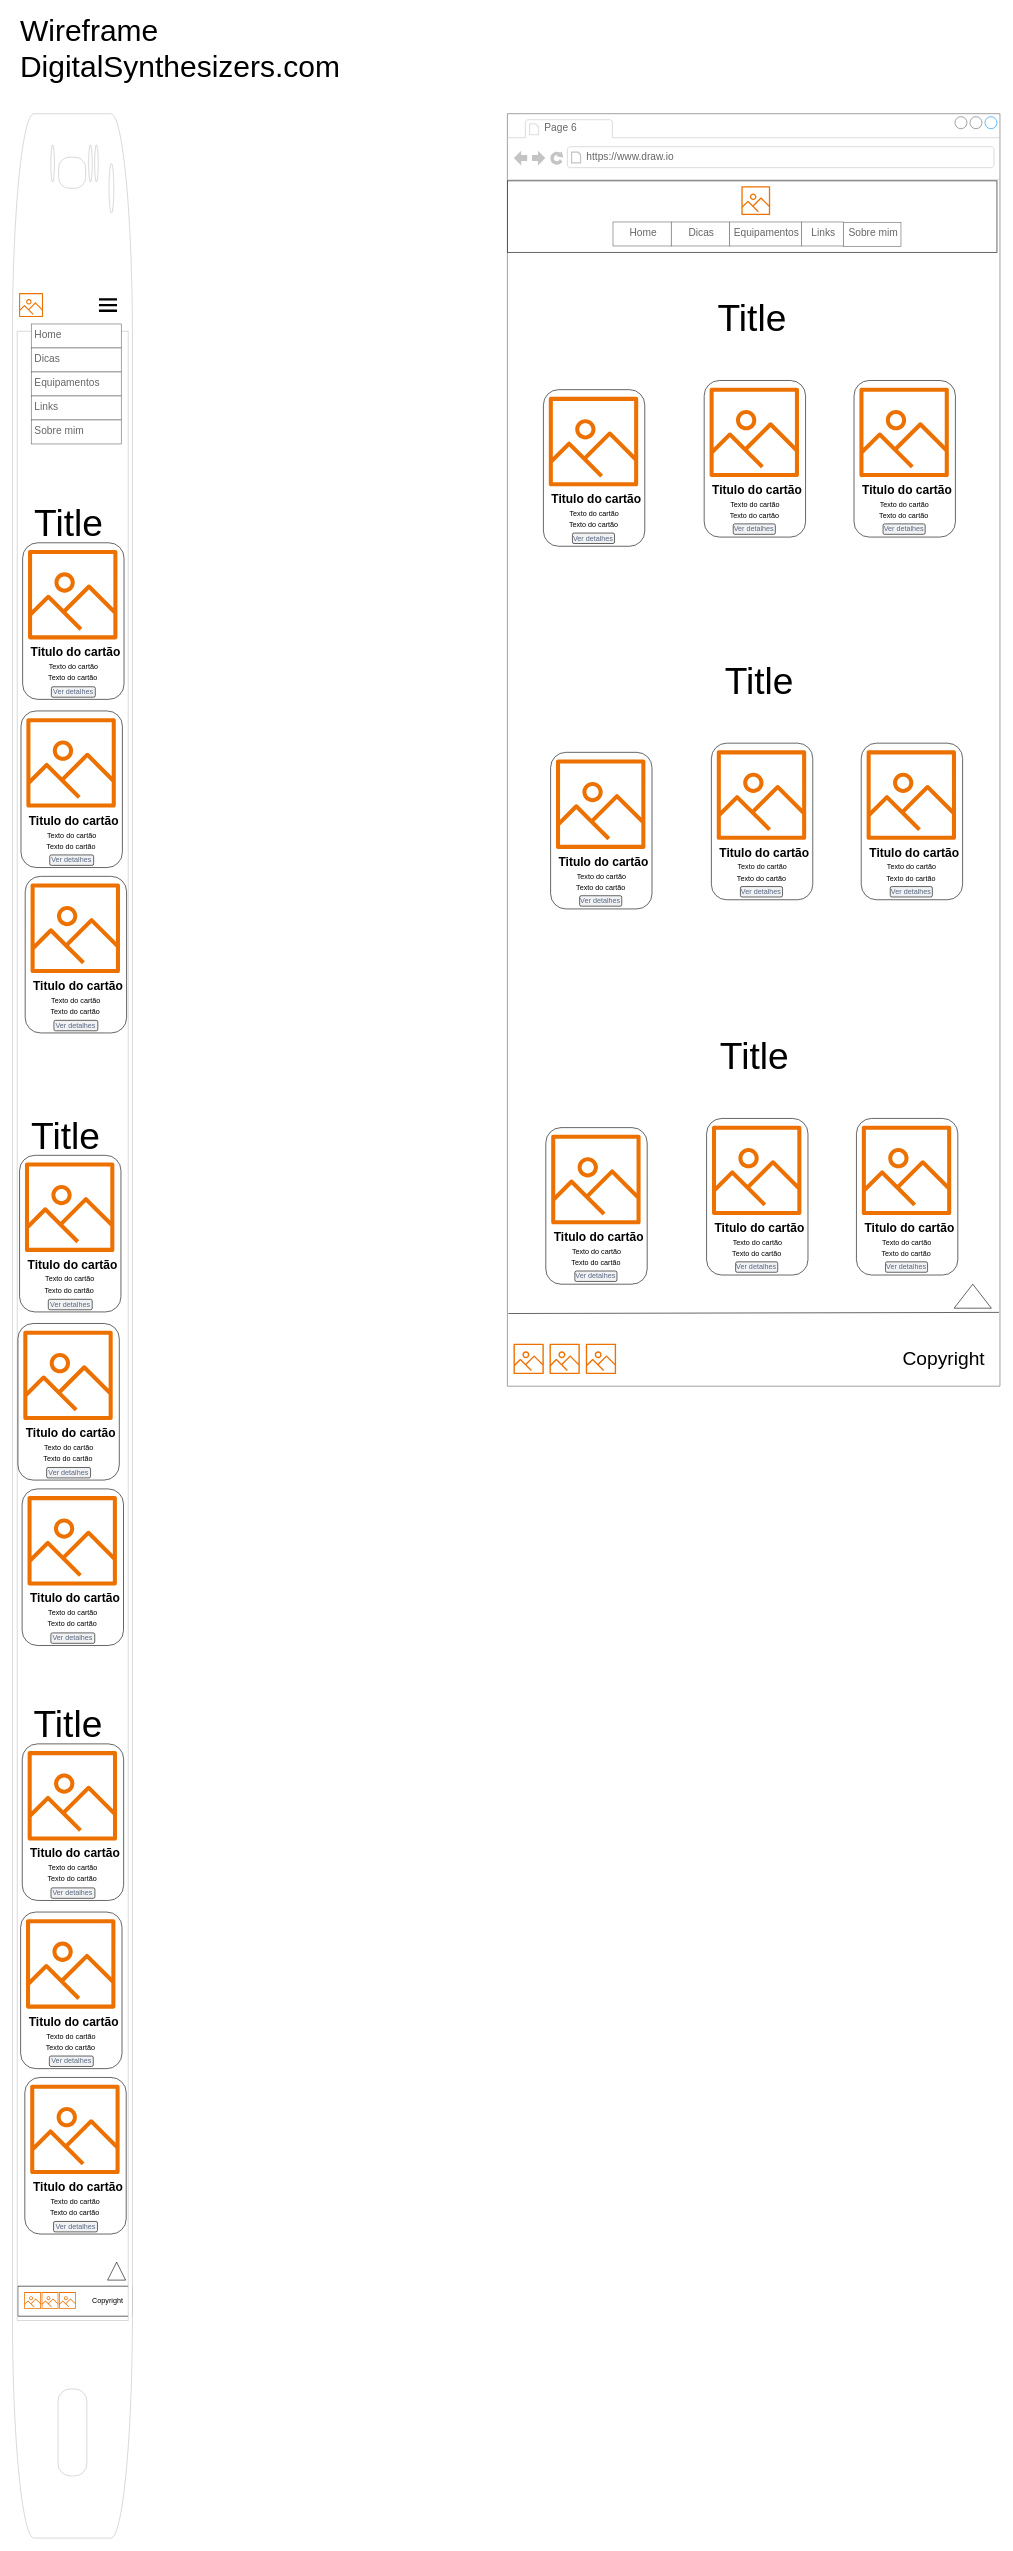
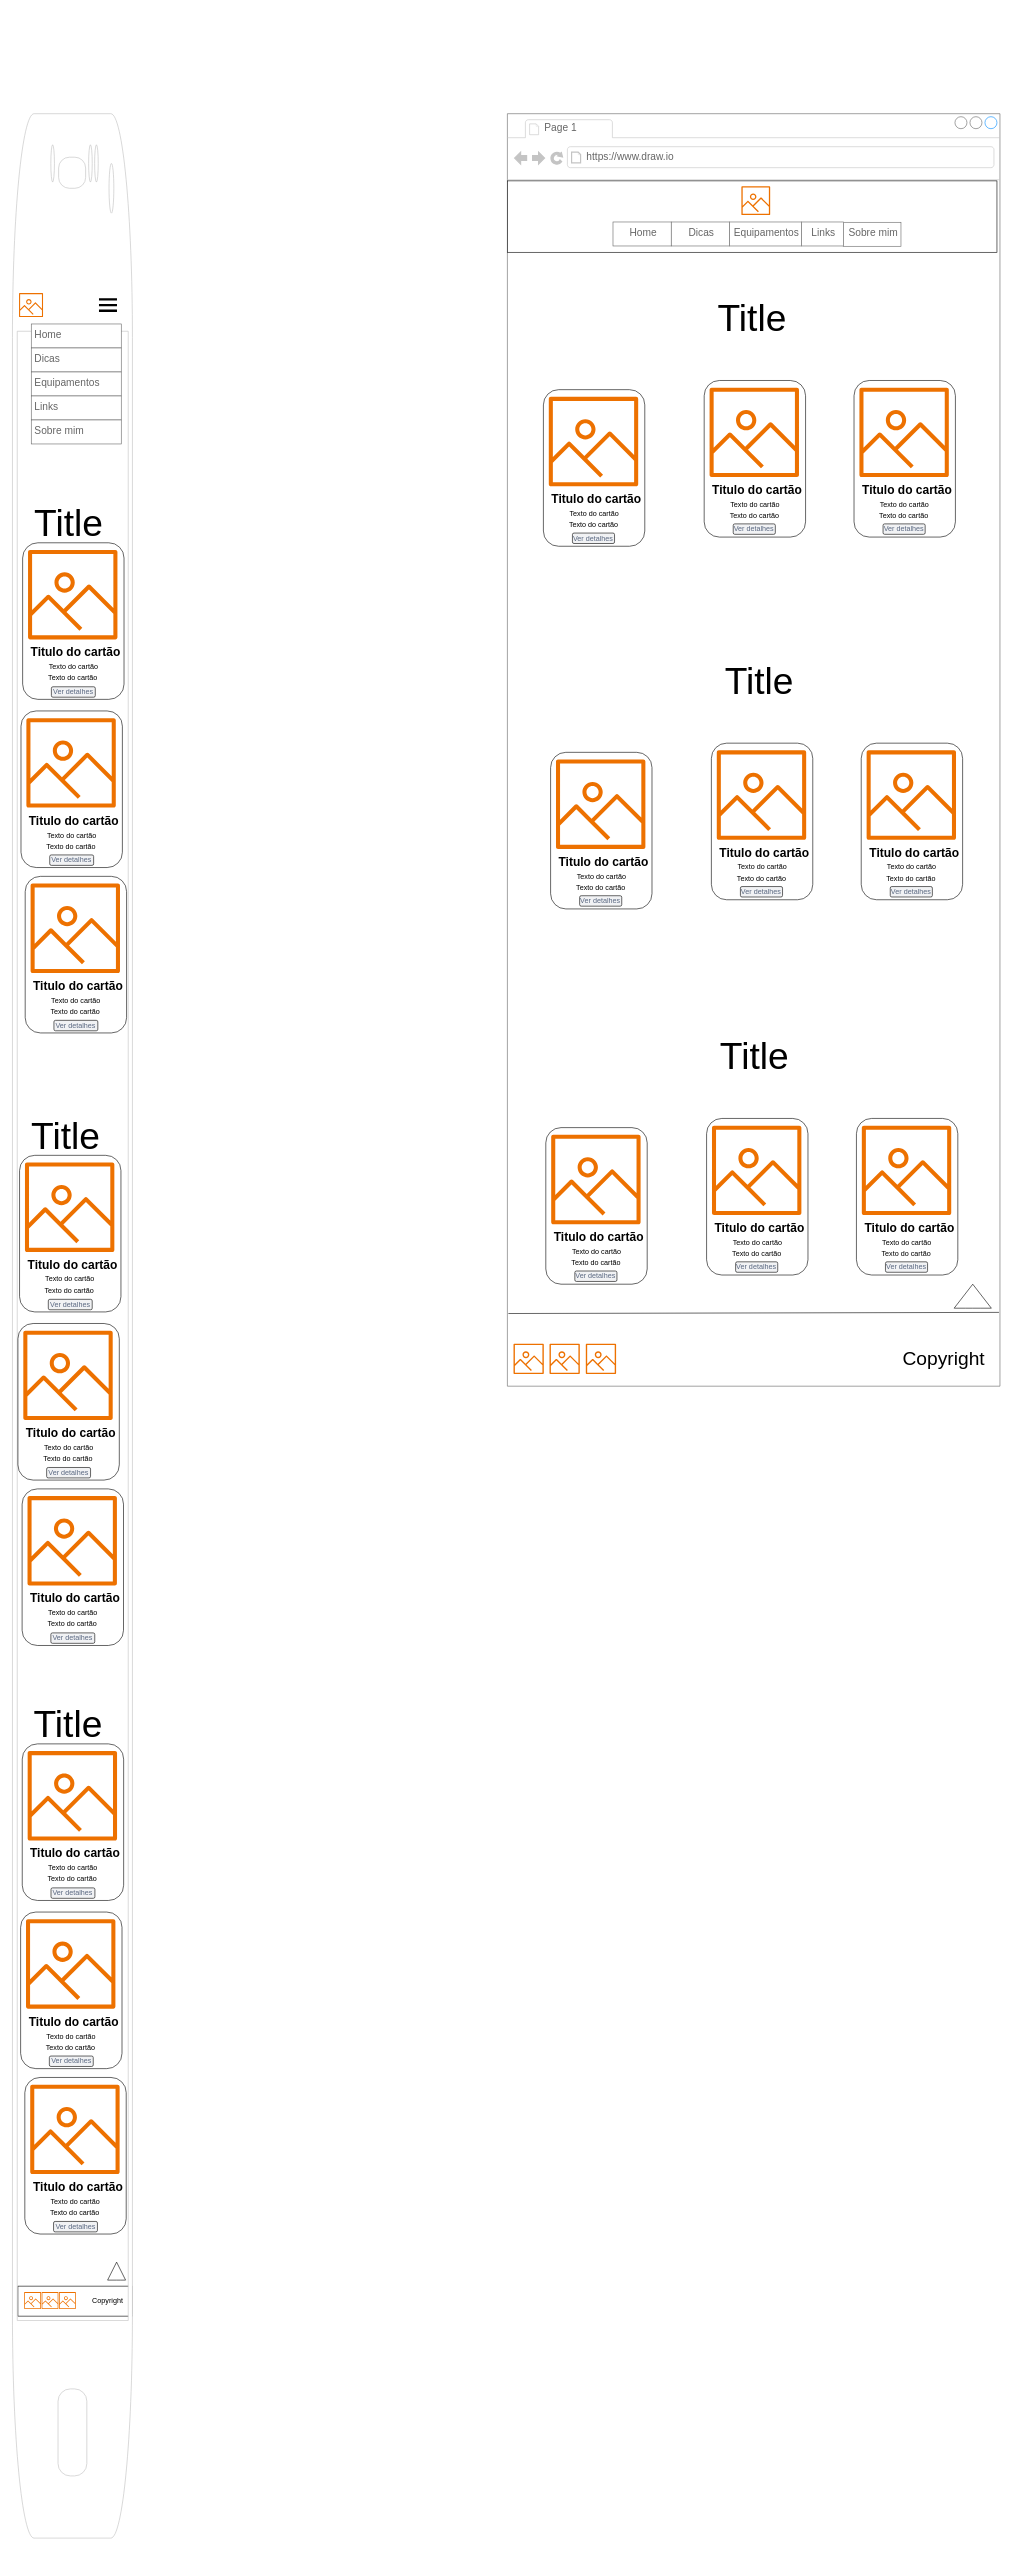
- <mxCell id="19" value="&lt;div style=&quot;&quot;&gt;&lt;span style=&quot;font-size: 50px; background-color: initial;&quot;&gt;Wireframe&lt;/span&gt;&lt;/div&gt;&lt;font style=&quot;font-size: 50px;&quot;&gt;&lt;div style=&quot;&quot;&gt;&lt;span style=&quot;background-color: initial;&quot;&gt;DigitalSynthesizers.com&lt;/span&gt;&lt;/div&gt;&lt;/font&gt;" style="text;html=1;strokeColor=none;fillColor=none;align=left;verticalAlign=middle;whiteSpace=wrap;rounded=0;" parent="1" vertex="1"><mxGeometry x="31" y="20" width="543" height="120" as="geometry" /></mxCell>
- <mxCell id="26" value="Page 6" style="strokeWidth=1;shadow=0;dashed=0;align=center;html=1;shape=mxgraph.mockup.containers.anchor;fontSize=17;fontColor=#666666;align=left;whiteSpace=wrap;" parent="1" vertex="1"><mxGeometry x="905" y="201" width="110" height="26" as="geometry" /></mxCell>
+ <mxCell id="26" value="Page 1" style="strokeWidth=1;shadow=0;dashed=0;align=center;html=1;shape=mxgraph.mockup.containers.anchor;fontSize=17;fontColor=#666666;align=left;whiteSpace=wrap;" parent="1" vertex="1"><mxGeometry x="905" y="201" width="110" height="26" as="geometry" /></mxCell>
